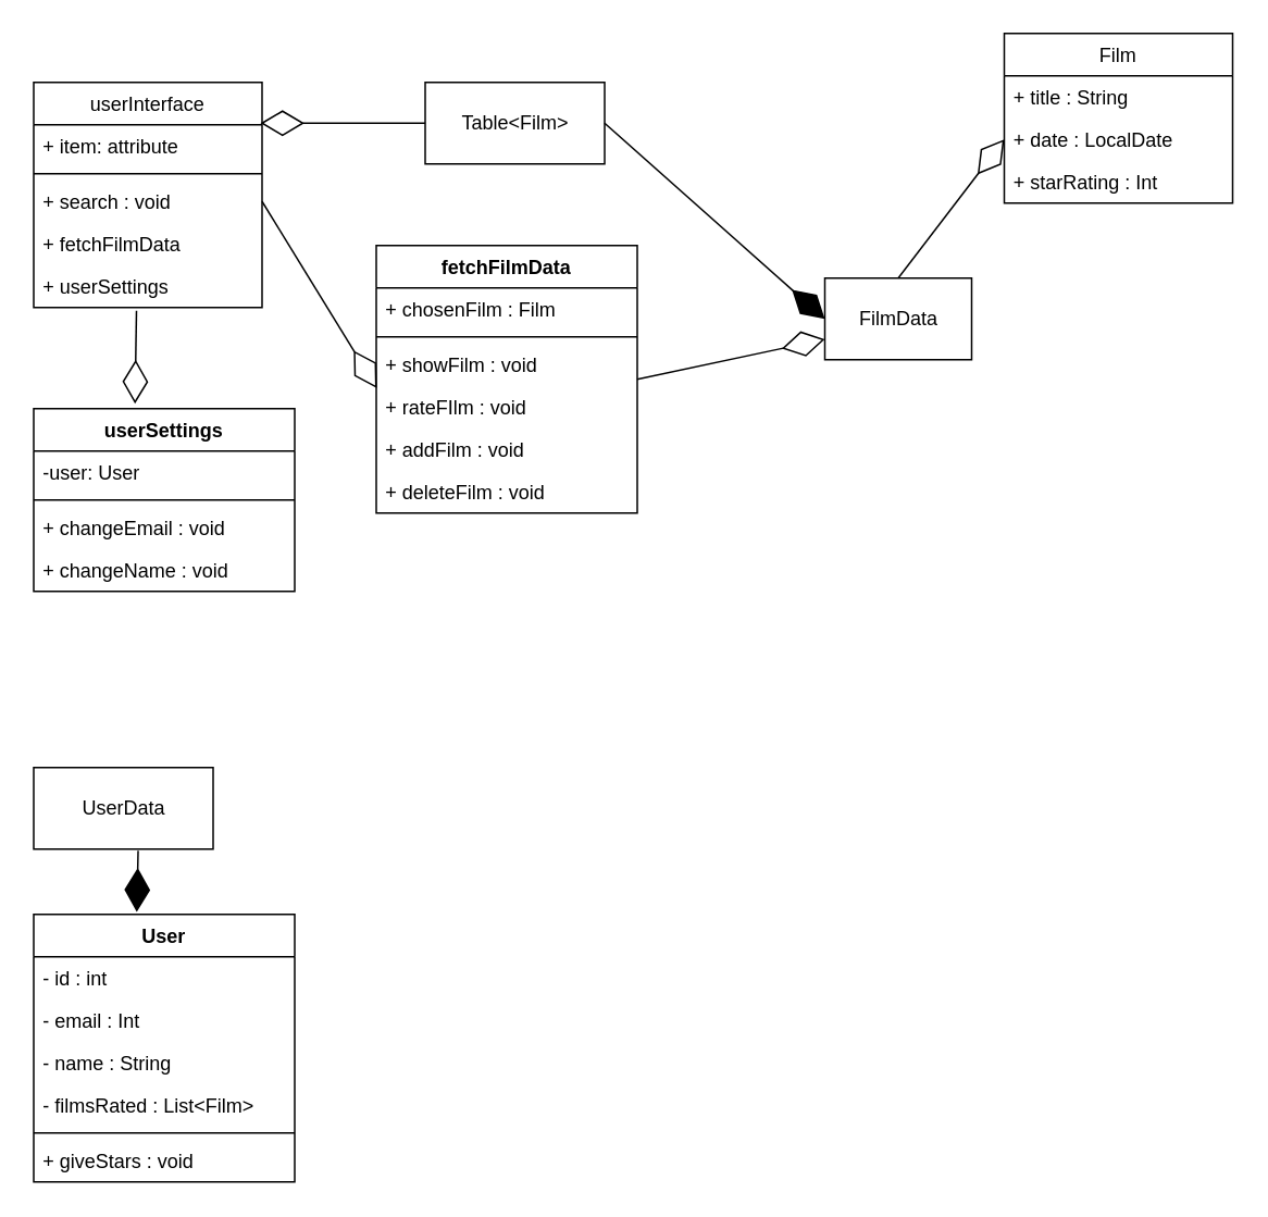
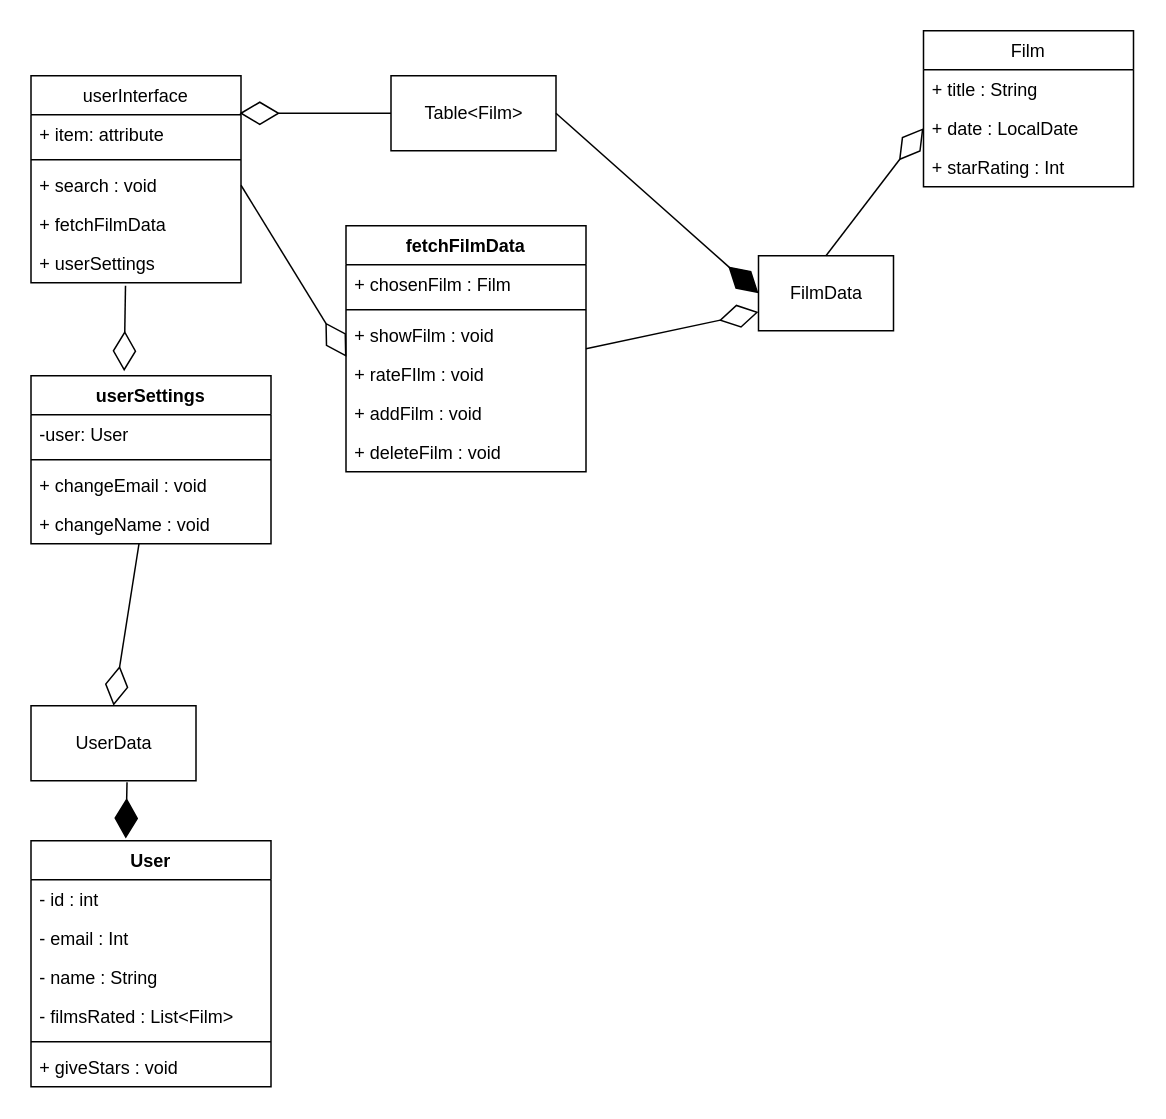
+ <mxCell id="33" value="" style="endArrow=diamondThin;endFill=0;endSize=24;html=1;exitX=0.45;exitY=1;exitDx=0;exitDy=0;exitPerimeter=0;entryX=0.5;entryY=0;entryDx=0;entryDy=0;" parent="1" source="27" target="7" edge="1"><mxGeometry width="160" relative="1" as="geometry"><mxPoint x="70" y="330" as="sourcePoint" /><mxPoint x="140" y="611" as="targetPoint" /></mxGeometry></mxCell>
